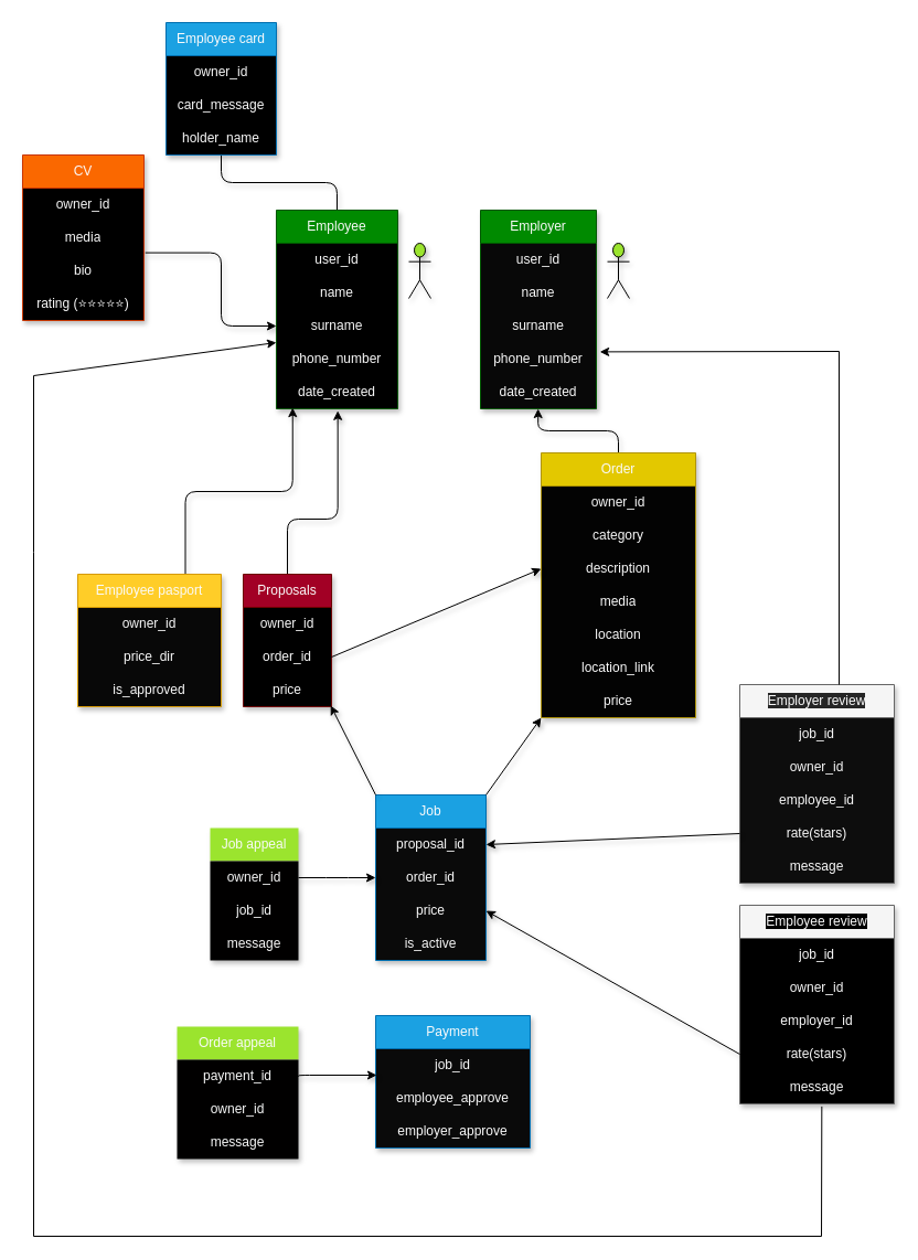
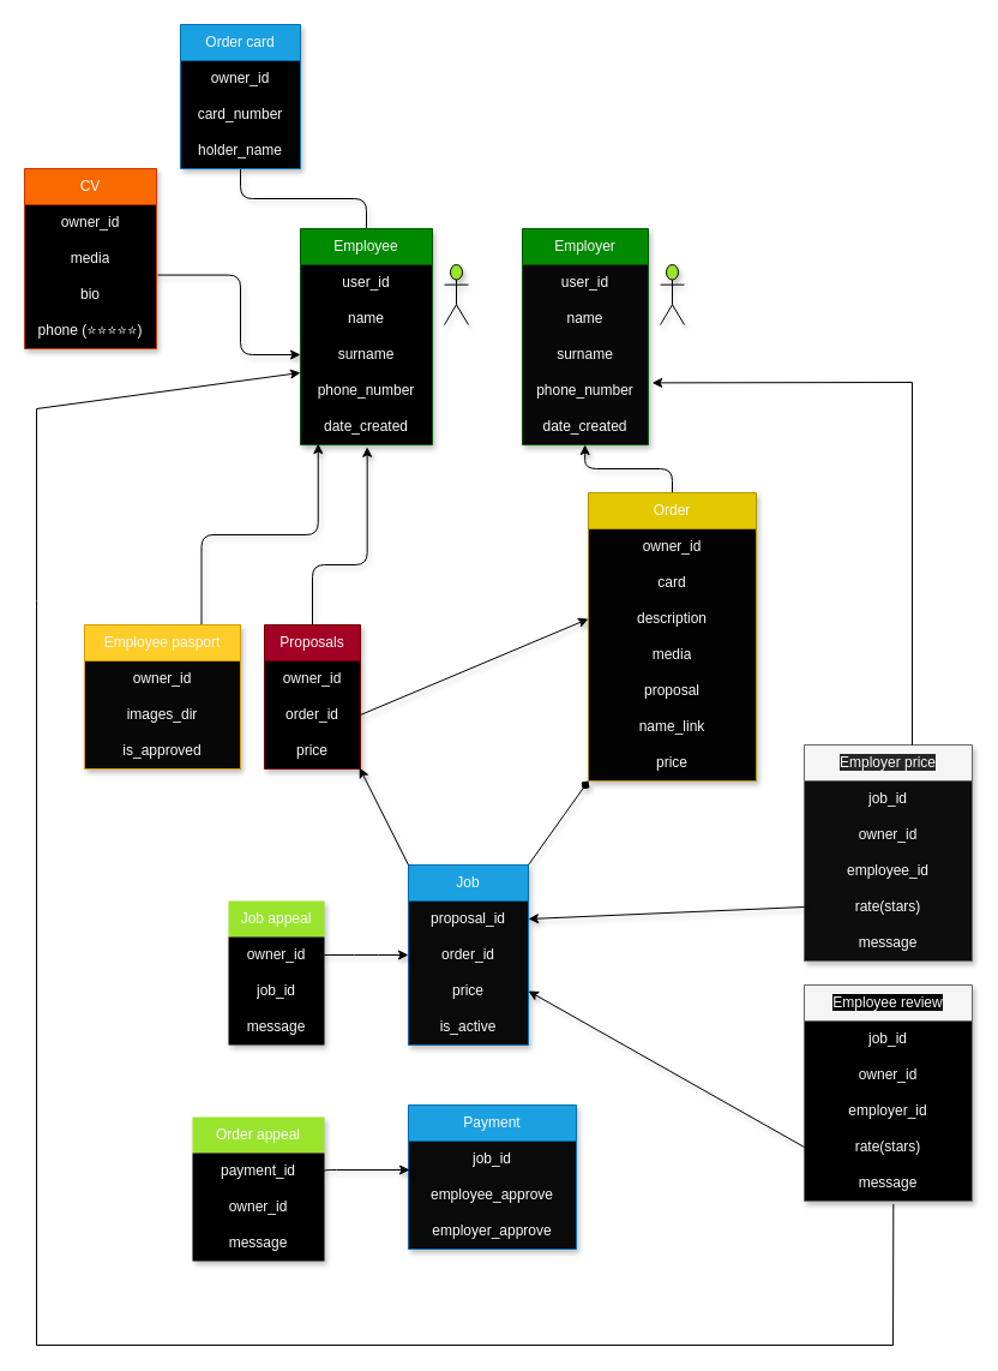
- <mxCell id="3" value="Employee card" style="swimlane;fontStyle=0;childLayout=stackLayout;horizontal=1;startSize=30;horizontalStack=0;resizeParent=1;resizeParentMax=0;resizeLast=0;collapsible=1;marginBottom=0;whiteSpace=wrap;html=1;fillColor=#1ba1e2;fontColor=#fafafa;strokeColor=#006EAF;gradientColor=none;swimlaneFillColor=#000000;align=center;labelBackgroundColor=none;shadow=1;" parent="1" vertex="1"><mxGeometry x="150" y="20" width="100" height="120" as="geometry" /></mxCell>
+ <mxCell id="3" value="Order card" style="swimlane;fontStyle=0;childLayout=stackLayout;horizontal=1;startSize=30;horizontalStack=0;resizeParent=1;resizeParentMax=0;resizeLast=0;collapsible=1;marginBottom=0;whiteSpace=wrap;html=1;fillColor=#1ba1e2;fontColor=#fafafa;strokeColor=#006EAF;gradientColor=none;swimlaneFillColor=#000000;align=center;labelBackgroundColor=none;shadow=1;" parent="1" vertex="1"><mxGeometry x="150" y="20" width="100" height="120" as="geometry" /></mxCell>
- <mxCell id="5" value="card_message" style="text;strokeColor=none;fillColor=none;align=center;verticalAlign=middle;spacingLeft=4;spacingRight=4;overflow=hidden;points=[[0,0.5],[1,0.5]];portConstraint=eastwest;rotatable=0;whiteSpace=wrap;html=1;labelBackgroundColor=none;fontColor=#fafafa;shadow=1;" parent="3" vertex="1"><mxGeometry y="60" width="100" height="30" as="geometry" /></mxCell>
+ <mxCell id="5" value="card_number" style="text;strokeColor=none;fillColor=none;align=center;verticalAlign=middle;spacingLeft=4;spacingRight=4;overflow=hidden;points=[[0,0.5],[1,0.5]];portConstraint=eastwest;rotatable=0;whiteSpace=wrap;html=1;labelBackgroundColor=none;fontColor=#fafafa;shadow=1;" parent="3" vertex="1"><mxGeometry y="60" width="100" height="30" as="geometry" /></mxCell>
- <mxCell id="59" value="rating (⭐⭐⭐⭐⭐)" style="text;strokeColor=none;fillColor=none;align=center;verticalAlign=middle;spacingLeft=4;spacingRight=4;overflow=hidden;points=[[0,0.5],[1,0.5]];portConstraint=eastwest;rotatable=0;whiteSpace=wrap;html=1;fillStyle=cross-hatch;fontColor=#fafafa;labelBackgroundColor=none;shadow=1;" parent="55" vertex="1"><mxGeometry y="120" width="110" height="30" as="geometry" /></mxCell>
+ <mxCell id="59" value="phone (⭐⭐⭐⭐⭐)" style="text;strokeColor=none;fillColor=none;align=center;verticalAlign=middle;spacingLeft=4;spacingRight=4;overflow=hidden;points=[[0,0.5],[1,0.5]];portConstraint=eastwest;rotatable=0;whiteSpace=wrap;html=1;fillStyle=cross-hatch;fontColor=#fafafa;labelBackgroundColor=none;shadow=1;" parent="55" vertex="1"><mxGeometry y="120" width="110" height="30" as="geometry" /></mxCell>
- <mxCell id="26" value="category" style="text;strokeColor=none;fillColor=none;align=center;verticalAlign=middle;spacingLeft=4;spacingRight=4;overflow=hidden;points=[[0,0.5],[1,0.5]];portConstraint=eastwest;rotatable=0;whiteSpace=wrap;html=1;labelBackgroundColor=none;fontColor=#fafafa;shadow=1;" parent="24" vertex="1"><mxGeometry y="60" width="140" height="30" as="geometry" /></mxCell>
+ <mxCell id="26" value="card" style="text;strokeColor=none;fillColor=none;align=center;verticalAlign=middle;spacingLeft=4;spacingRight=4;overflow=hidden;points=[[0,0.5],[1,0.5]];portConstraint=eastwest;rotatable=0;whiteSpace=wrap;html=1;labelBackgroundColor=none;fontColor=#fafafa;shadow=1;" parent="24" vertex="1"><mxGeometry y="60" width="140" height="30" as="geometry" /></mxCell>
- <mxCell id="29" value="location" style="text;strokeColor=none;fillColor=none;align=center;verticalAlign=middle;spacingLeft=4;spacingRight=4;overflow=hidden;points=[[0,0.5],[1,0.5]];portConstraint=eastwest;rotatable=0;whiteSpace=wrap;html=1;labelBackgroundColor=none;fontColor=#fafafa;shadow=1;" parent="24" vertex="1"><mxGeometry y="150" width="140" height="30" as="geometry" /></mxCell>
+ <mxCell id="29" value="proposal" style="text;strokeColor=none;fillColor=none;align=center;verticalAlign=middle;spacingLeft=4;spacingRight=4;overflow=hidden;points=[[0,0.5],[1,0.5]];portConstraint=eastwest;rotatable=0;whiteSpace=wrap;html=1;labelBackgroundColor=none;fontColor=#fafafa;shadow=1;" parent="24" vertex="1"><mxGeometry y="150" width="140" height="30" as="geometry" /></mxCell>
- <mxCell id="16" value="price_dir" style="text;strokeColor=none;fillColor=none;align=center;verticalAlign=middle;spacingLeft=4;spacingRight=4;overflow=hidden;points=[[0,0.5],[1,0.5]];portConstraint=eastwest;rotatable=0;whiteSpace=wrap;html=1;labelBackgroundColor=none;fontColor=#fafafa;shadow=1;" parent="14" vertex="1"><mxGeometry y="60" width="130" height="30" as="geometry" /></mxCell>
+ <mxCell id="16" value="images_dir" style="text;strokeColor=none;fillColor=none;align=center;verticalAlign=middle;spacingLeft=4;spacingRight=4;overflow=hidden;points=[[0,0.5],[1,0.5]];portConstraint=eastwest;rotatable=0;whiteSpace=wrap;html=1;labelBackgroundColor=none;fontColor=#fafafa;shadow=1;" parent="14" vertex="1"><mxGeometry y="60" width="130" height="30" as="geometry" /></mxCell>
- <mxCell id="30" value="location_link" style="text;strokeColor=none;fillColor=none;align=center;verticalAlign=middle;spacingLeft=4;spacingRight=4;overflow=hidden;points=[[0,0.5],[1,0.5]];portConstraint=eastwest;rotatable=0;whiteSpace=wrap;html=1;labelBackgroundColor=none;fontColor=#fafafa;shadow=1;" parent="24" vertex="1"><mxGeometry y="180" width="140" height="30" as="geometry" /></mxCell>
+ <mxCell id="30" value="name_link" style="text;strokeColor=none;fillColor=none;align=center;verticalAlign=middle;spacingLeft=4;spacingRight=4;overflow=hidden;points=[[0,0.5],[1,0.5]];portConstraint=eastwest;rotatable=0;whiteSpace=wrap;html=1;labelBackgroundColor=none;fontColor=#fafafa;shadow=1;" parent="24" vertex="1"><mxGeometry y="180" width="140" height="30" as="geometry" /></mxCell>
- <mxCell id="37" value="&lt;span style=&quot;background-color: rgb(38, 38, 38);&quot;&gt;Employer review&lt;/span&gt;" style="swimlane;fontStyle=0;childLayout=stackLayout;horizontal=1;startSize=30;horizontalStack=0;resizeParent=1;resizeParentMax=0;resizeLast=0;collapsible=1;marginBottom=0;whiteSpace=wrap;html=1;fillColor=#f5f5f5;fontColor=#fafafa;strokeColor=#666666;swimlaneFillColor=#0D0D0D;align=center;labelBackgroundColor=none;shadow=1;" parent="1" vertex="1"><mxGeometry x="670" y="620" width="140" height="180" as="geometry" /></mxCell>
+ <mxCell id="37" value="&lt;span style=&quot;background-color: rgb(38, 38, 38);&quot;&gt;Employer price&lt;/span&gt;" style="swimlane;fontStyle=0;childLayout=stackLayout;horizontal=1;startSize=30;horizontalStack=0;resizeParent=1;resizeParentMax=0;resizeLast=0;collapsible=1;marginBottom=0;whiteSpace=wrap;html=1;fillColor=#f5f5f5;fontColor=#fafafa;strokeColor=#666666;swimlaneFillColor=#0D0D0D;align=center;labelBackgroundColor=none;shadow=1;" parent="1" vertex="1"><mxGeometry x="670" y="620" width="140" height="180" as="geometry" /></mxCell>
- <mxCell id="44" value="" style="endArrow=classic;html=1;exitX=1;exitY=0;exitDx=0;exitDy=0;entryX=0;entryY=1;entryDx=0;entryDy=0;align=center;labelBackgroundColor=none;fontColor=#fafafa;shadow=1;" parent="1" source="32" target="24" edge="1"><mxGeometry width="50" height="50" relative="1" as="geometry"><mxPoint x="400" y="540" as="sourcePoint" /><mxPoint x="450" y="490" as="targetPoint" /></mxGeometry></mxCell>
+ <mxCell id="44" value="" style="endArrow=diamond;html=1;exitX=1;exitY=0;exitDx=0;exitDy=0;entryX=0;entryY=1;entryDx=0;entryDy=0;align=center;labelBackgroundColor=none;fontColor=#fafafa;shadow=1;" parent="1" source="32" target="24" edge="1"><mxGeometry width="50" height="50" relative="1" as="geometry"><mxPoint x="400" y="540" as="sourcePoint" /><mxPoint x="450" y="490" as="targetPoint" /></mxGeometry></mxCell>
